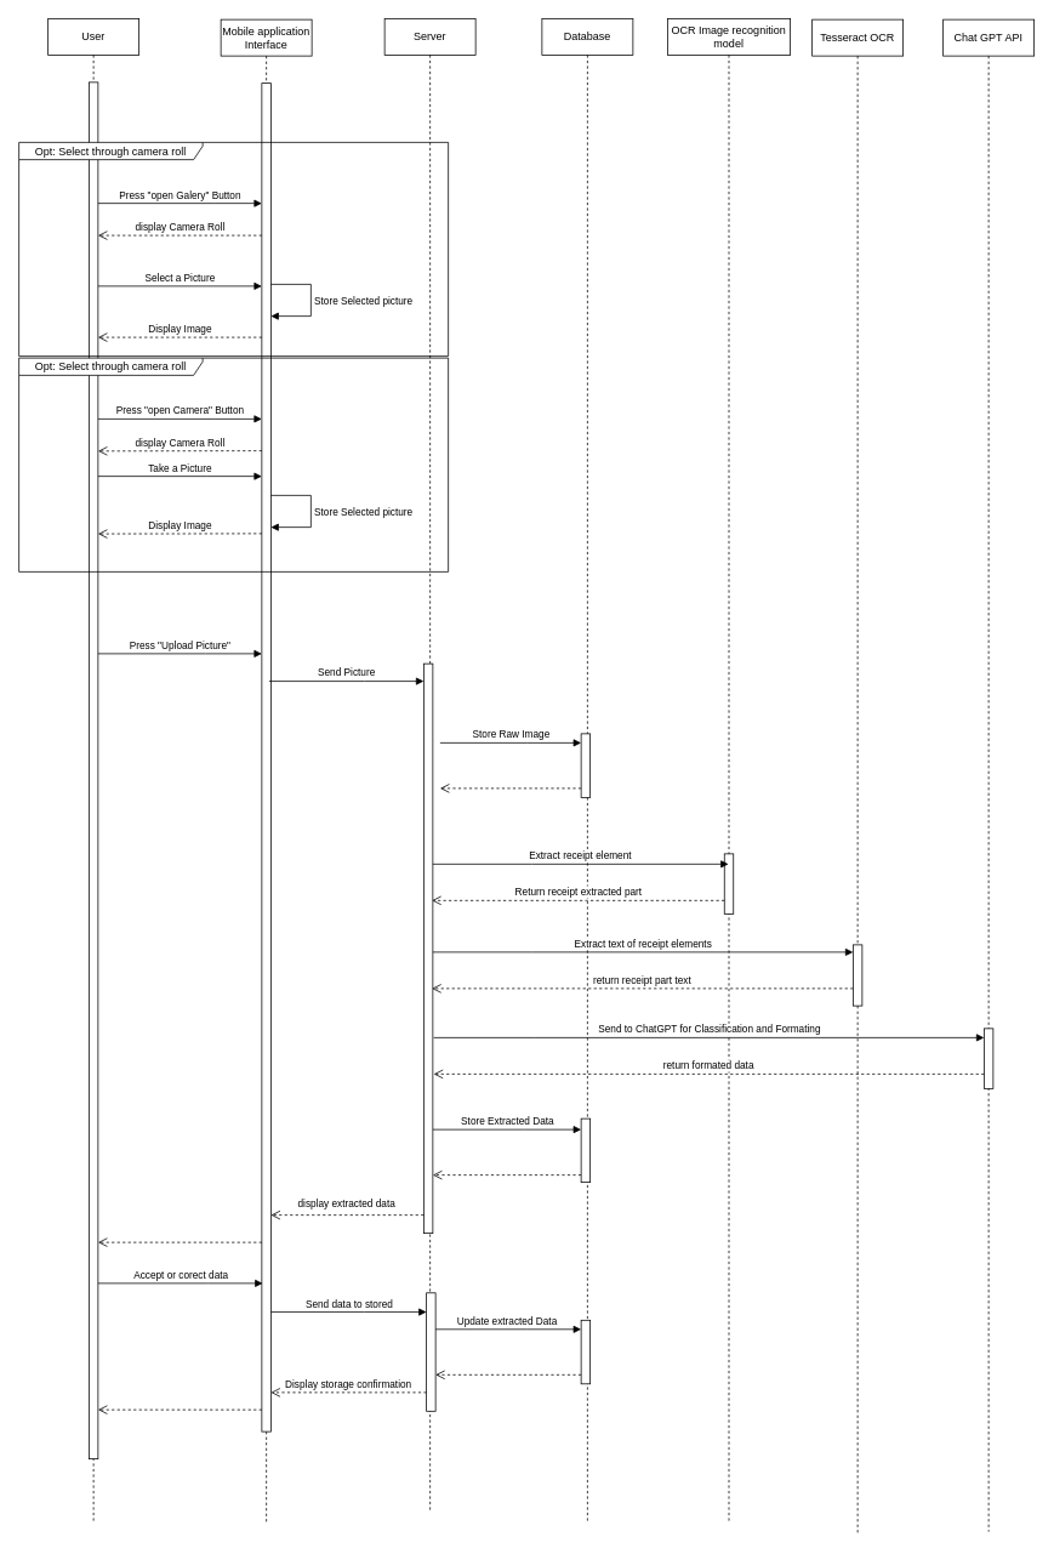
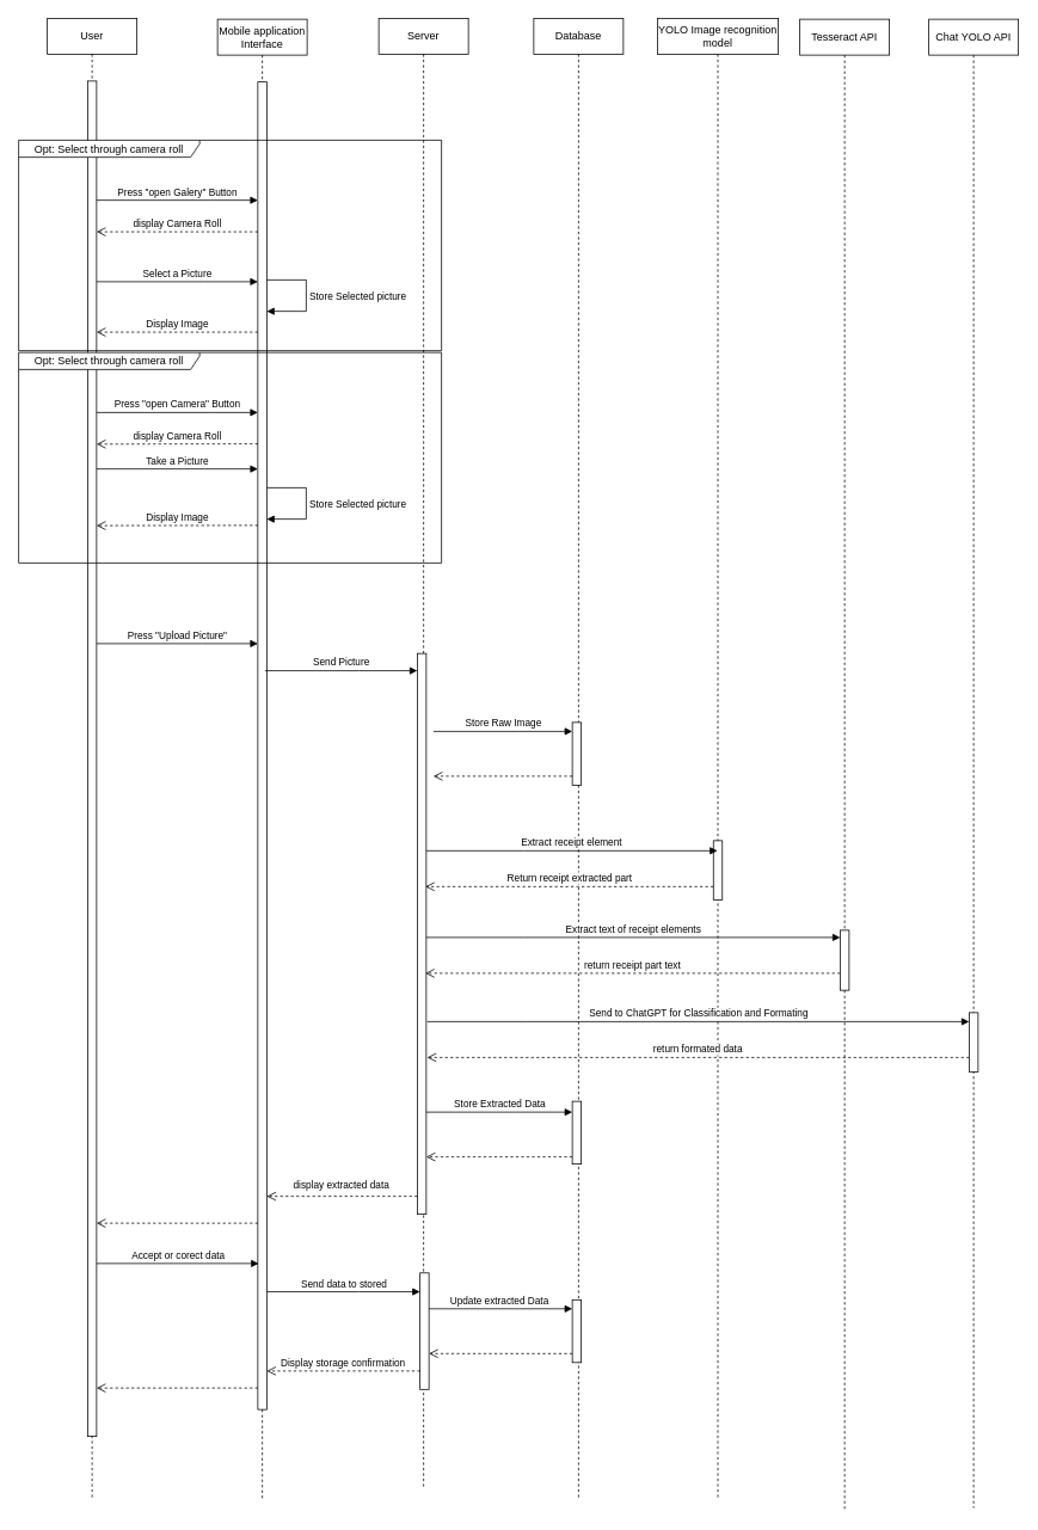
- <mxCell id="18" value="OCR Image recognition model" style="shape=umlLifeline;perimeter=lifelinePerimeter;whiteSpace=wrap;html=1;container=0;dropTarget=0;collapsible=0;recursiveResize=0;outlineConnect=0;portConstraint=eastwest;newEdgeStyle={&quot;edgeStyle&quot;:&quot;elbowEdgeStyle&quot;,&quot;elbow&quot;:&quot;vertical&quot;,&quot;curved&quot;:0,&quot;rounded&quot;:0};" parent="1" vertex="1"><mxGeometry x="733" y="20" width="135" height="1651" as="geometry" /></mxCell>
+ <mxCell id="18" value="YOLO Image recognition model" style="shape=umlLifeline;perimeter=lifelinePerimeter;whiteSpace=wrap;html=1;container=0;dropTarget=0;collapsible=0;recursiveResize=0;outlineConnect=0;portConstraint=eastwest;newEdgeStyle={&quot;edgeStyle&quot;:&quot;elbowEdgeStyle&quot;,&quot;elbow&quot;:&quot;vertical&quot;,&quot;curved&quot;:0,&quot;rounded&quot;:0};" parent="1" vertex="1"><mxGeometry x="733" y="20" width="135" height="1651" as="geometry" /></mxCell>
- <mxCell id="26" value="Tesseract OCR" style="shape=umlLifeline;perimeter=lifelinePerimeter;whiteSpace=wrap;html=1;container=0;dropTarget=0;collapsible=0;recursiveResize=0;outlineConnect=0;portConstraint=eastwest;newEdgeStyle={&quot;edgeStyle&quot;:&quot;elbowEdgeStyle&quot;,&quot;elbow&quot;:&quot;vertical&quot;,&quot;curved&quot;:0,&quot;rounded&quot;:0};" parent="1" vertex="1"><mxGeometry x="892" y="21" width="100" height="1665" as="geometry" /></mxCell>
+ <mxCell id="26" value="Tesseract API" style="shape=umlLifeline;perimeter=lifelinePerimeter;whiteSpace=wrap;html=1;container=0;dropTarget=0;collapsible=0;recursiveResize=0;outlineConnect=0;portConstraint=eastwest;newEdgeStyle={&quot;edgeStyle&quot;:&quot;elbowEdgeStyle&quot;,&quot;elbow&quot;:&quot;vertical&quot;,&quot;curved&quot;:0,&quot;rounded&quot;:0};" parent="1" vertex="1"><mxGeometry x="892" y="21" width="100" height="1665" as="geometry" /></mxCell>
- <mxCell id="42" value="Chat GPT API" style="shape=umlLifeline;perimeter=lifelinePerimeter;whiteSpace=wrap;html=1;container=1;dropTarget=0;collapsible=0;recursiveResize=0;outlineConnect=0;portConstraint=eastwest;newEdgeStyle={&quot;edgeStyle&quot;:&quot;elbowEdgeStyle&quot;,&quot;elbow&quot;:&quot;vertical&quot;,&quot;curved&quot;:0,&quot;rounded&quot;:0};" vertex="1" parent="1"><mxGeometry x="1036" y="21" width="100" height="1662" as="geometry" /></mxCell>
+ <mxCell id="42" value="Chat YOLO API" style="shape=umlLifeline;perimeter=lifelinePerimeter;whiteSpace=wrap;html=1;container=1;dropTarget=0;collapsible=0;recursiveResize=0;outlineConnect=0;portConstraint=eastwest;newEdgeStyle={&quot;edgeStyle&quot;:&quot;elbowEdgeStyle&quot;,&quot;elbow&quot;:&quot;vertical&quot;,&quot;curved&quot;:0,&quot;rounded&quot;:0};" vertex="1" parent="1"><mxGeometry x="1036" y="21" width="100" height="1662" as="geometry" /></mxCell>
